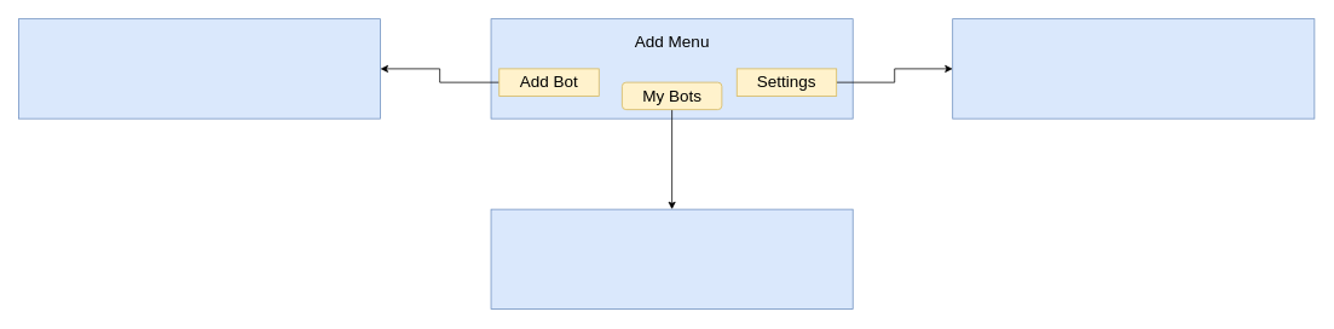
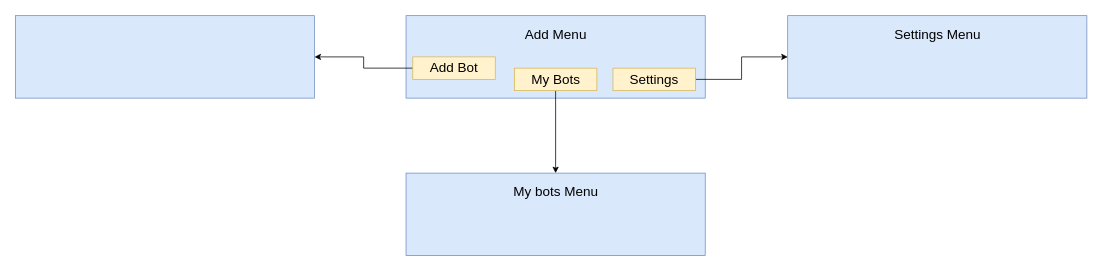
+ <mxCell id="13" value="Settings Menu" style="text;html=1;strokeColor=none;fillColor=none;align=center;verticalAlign=middle;whiteSpace=wrap;rounded=0;fontSize=18;" vertex="1" parent="1"><mxGeometry x="1176.75" y="30" width="145.5" height="30" as="geometry" /></mxCell>
- <mxCell id="5" value="Settings" style="rounded=0;whiteSpace=wrap;html=1;fontSize=18;fillColor=#fff2cc;strokeColor=#d6b656;" vertex="1" parent="1"><mxGeometry x="812" y="75" width="110" height="30" as="geometry" /></mxCell>
+ <mxCell id="5" value="Settings" style="rounded=0;whiteSpace=wrap;html=1;fontSize=18;fillColor=#fff2cc;strokeColor=#d6b656;" vertex="1" parent="1"><mxGeometry x="817" y="90" width="110" height="30" as="geometry" /></mxCell>
- <mxCell id="7" value="My Bots" style="whiteSpace=wrap;html=1;fontSize=18;fillColor=#fff2cc;strokeColor=#d6b656;rounded=1;" vertex="1" parent="1"><mxGeometry x="685.5" y="90" width="110" height="30" as="geometry" /></mxCell>
+ <mxCell id="7" value="My Bots" style="rounded=0;whiteSpace=wrap;html=1;fontSize=18;fillColor=#fff2cc;strokeColor=#d6b656;" vertex="1" parent="1"><mxGeometry x="685.5" y="90" width="110" height="30" as="geometry" /></mxCell>
+ <mxCell id="14" value="My bots Menu" style="text;html=1;strokeColor=none;fillColor=none;align=center;verticalAlign=middle;whiteSpace=wrap;rounded=0;fontSize=18;" vertex="1" parent="1"><mxGeometry x="667.75" y="240" width="145.5" height="30" as="geometry" /></mxCell>
